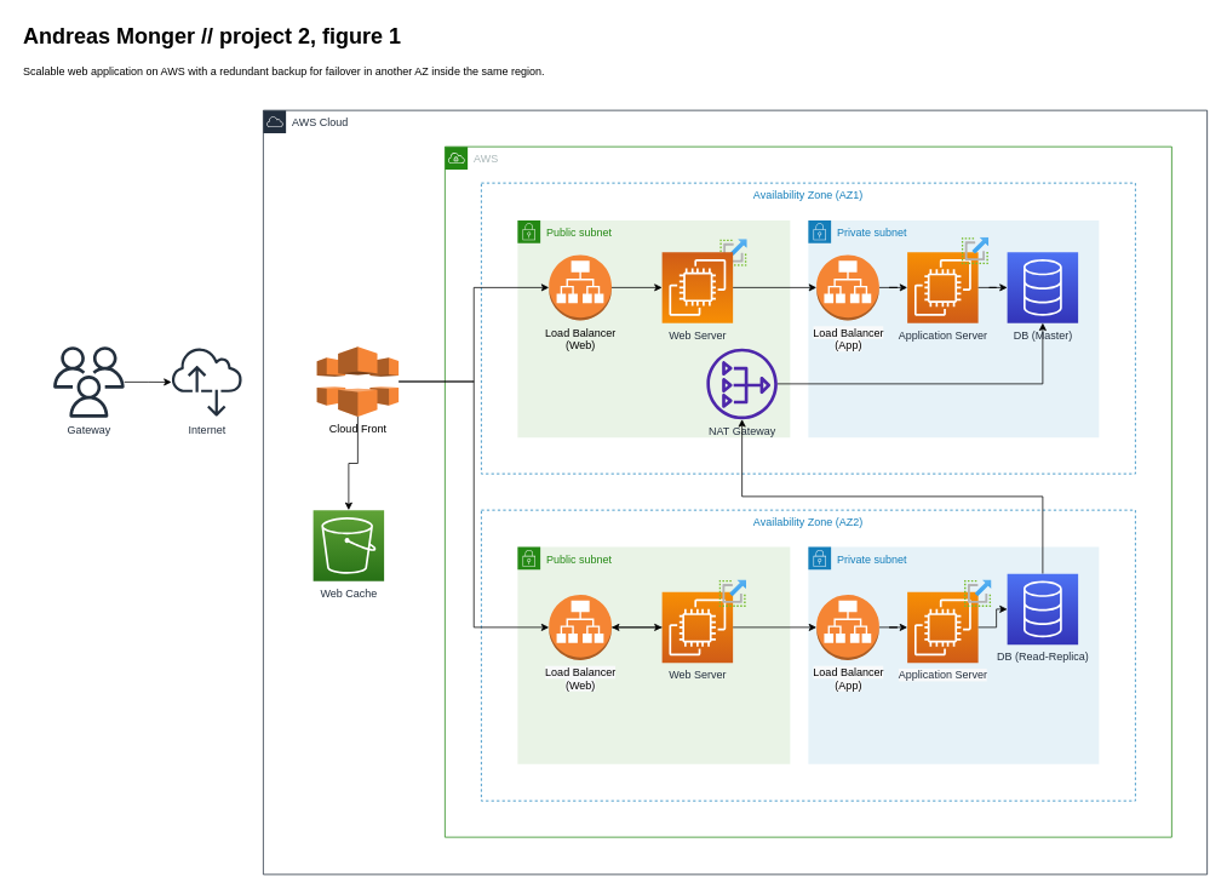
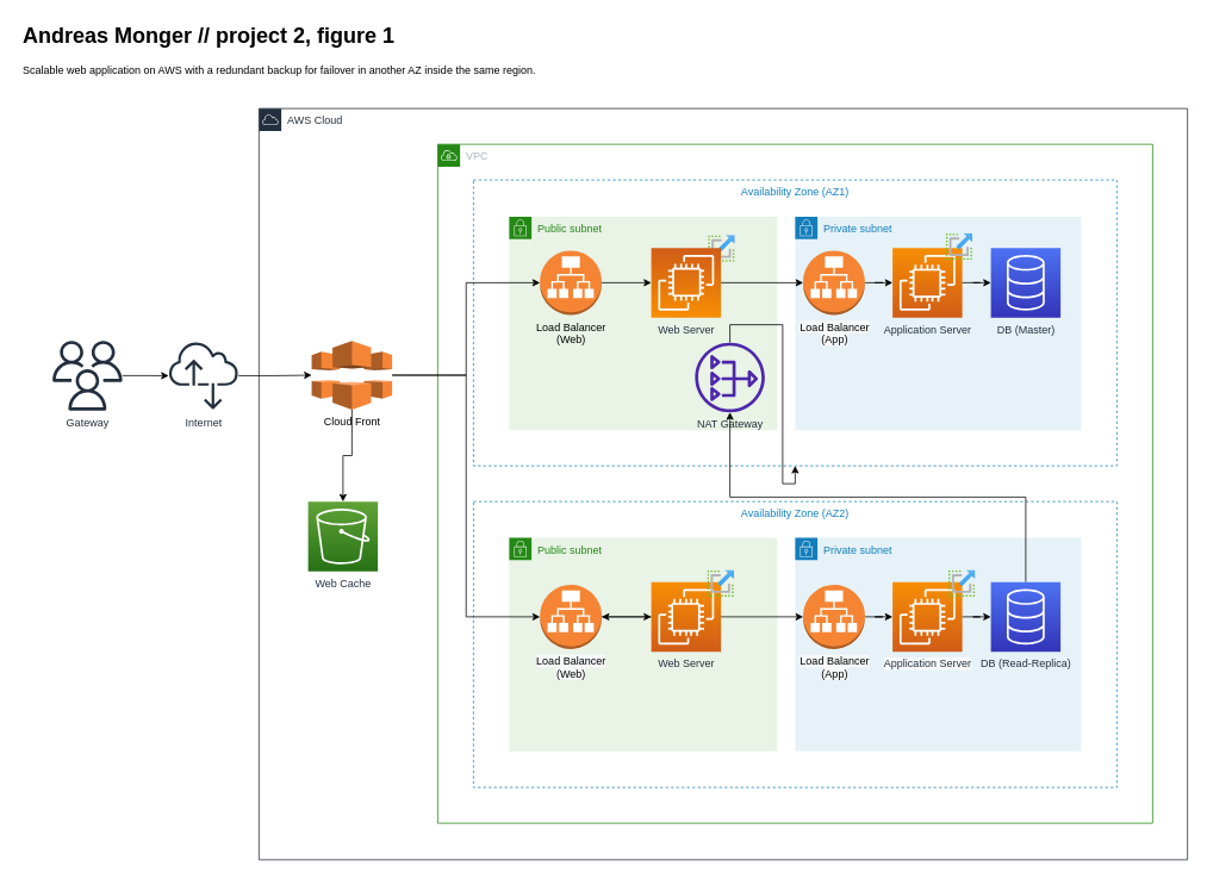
- <mxCell id="3" value="AWS" style="points=[[0,0],[0.25,0],[0.5,0],[0.75,0],[1,0],[1,0.25],[1,0.5],[1,0.75],[1,1],[0.75,1],[0.5,1],[0.25,1],[0,1],[0,0.75],[0,0.5],[0,0.25]];outlineConnect=0;gradientColor=none;html=1;whiteSpace=wrap;fontSize=12;fontStyle=0;container=1;pointerEvents=0;collapsible=0;recursiveResize=0;shape=mxgraph.aws4.group;grIcon=mxgraph.aws4.group_vpc;strokeColor=#248814;fillColor=none;verticalAlign=top;align=left;spacingLeft=30;fontColor=#AAB7B8;dashed=0;" parent="2" vertex="1"><mxGeometry x="200" y="40" width="800" height="760" as="geometry" /></mxCell>
+ <mxCell id="3" value="VPC" style="points=[[0,0],[0.25,0],[0.5,0],[0.75,0],[1,0],[1,0.25],[1,0.5],[1,0.75],[1,1],[0.75,1],[0.5,1],[0.25,1],[0,1],[0,0.75],[0,0.5],[0,0.25]];outlineConnect=0;gradientColor=none;html=1;whiteSpace=wrap;fontSize=12;fontStyle=0;container=1;pointerEvents=0;collapsible=0;recursiveResize=0;shape=mxgraph.aws4.group;grIcon=mxgraph.aws4.group_vpc;strokeColor=#248814;fillColor=none;verticalAlign=top;align=left;spacingLeft=30;fontColor=#AAB7B8;dashed=0;" parent="2" vertex="1"><mxGeometry x="200" y="40" width="800" height="760" as="geometry" /></mxCell>
+ <mxCell id="43" style="edgeStyle=orthogonalEdgeStyle;rounded=0;orthogonalLoop=1;jettySize=auto;html=1;entryX=0;entryY=0.5;entryDx=0;entryDy=0;entryPerimeter=0;" parent="1" source="42" target="39" edge="1"><mxGeometry relative="1" as="geometry"><mxPoint x="288" y="476" as="targetPoint" /></mxGeometry></mxCell>
- <mxCell id="21" value="" style="edgeStyle=orthogonalEdgeStyle;rounded=0;orthogonalLoop=1;jettySize=auto;html=1;entryX=0.5;entryY=1;entryDx=0;entryDy=0;entryPerimeter=0;" edge="1" parent="3" source="22" target="24"><mxGeometry relative="1" as="geometry" /></mxCell>
+ <mxCell id="21" value="" style="edgeStyle=orthogonalEdgeStyle;rounded=0;orthogonalLoop=1;jettySize=auto;html=1;" edge="1" parent="3" source="22" target="4"><mxGeometry relative="1" as="geometry" /></mxCell>
- <mxCell id="33" value="DB (Read-Replica)" style="sketch=0;points=[[0,0,0],[0.25,0,0],[0.5,0,0],[0.75,0,0],[1,0,0],[0,1,0],[0.25,1,0],[0.5,1,0],[0.75,1,0],[1,1,0],[0,0.25,0],[0,0.5,0],[0,0.75,0],[1,0.25,0],[1,0.5,0],[1,0.75,0]];outlineConnect=0;fontColor=#232F3E;gradientColor=#4D72F3;gradientDirection=north;fillColor=#3334B9;strokeColor=#ffffff;dashed=0;verticalLabelPosition=bottom;verticalAlign=top;align=center;html=1;fontSize=12;fontStyle=0;aspect=fixed;shape=mxgraph.aws4.resourceIcon;resIcon=mxgraph.aws4.database;" vertex="1" parent="3"><mxGeometry x="619" y="470" width="78" height="78" as="geometry" /></mxCell>
+ <mxCell id="33" value="DB (Read-Replica)" style="sketch=0;points=[[0,0,0],[0.25,0,0],[0.5,0,0],[0.75,0,0],[1,0,0],[0,1,0],[0.25,1,0],[0.5,1,0],[0.75,1,0],[1,1,0],[0,0.25,0],[0,0.5,0],[0,0.75,0],[1,0.25,0],[1,0.5,0],[1,0.75,0]];outlineConnect=0;fontColor=#232F3E;gradientColor=#4D72F3;gradientDirection=north;fillColor=#3334B9;strokeColor=#ffffff;dashed=0;verticalLabelPosition=bottom;verticalAlign=top;align=center;html=1;fontSize=12;fontStyle=0;aspect=fixed;shape=mxgraph.aws4.resourceIcon;resIcon=mxgraph.aws4.database;" vertex="1" parent="3"><mxGeometry x="619" y="490" width="78" height="78" as="geometry" /></mxCell>
